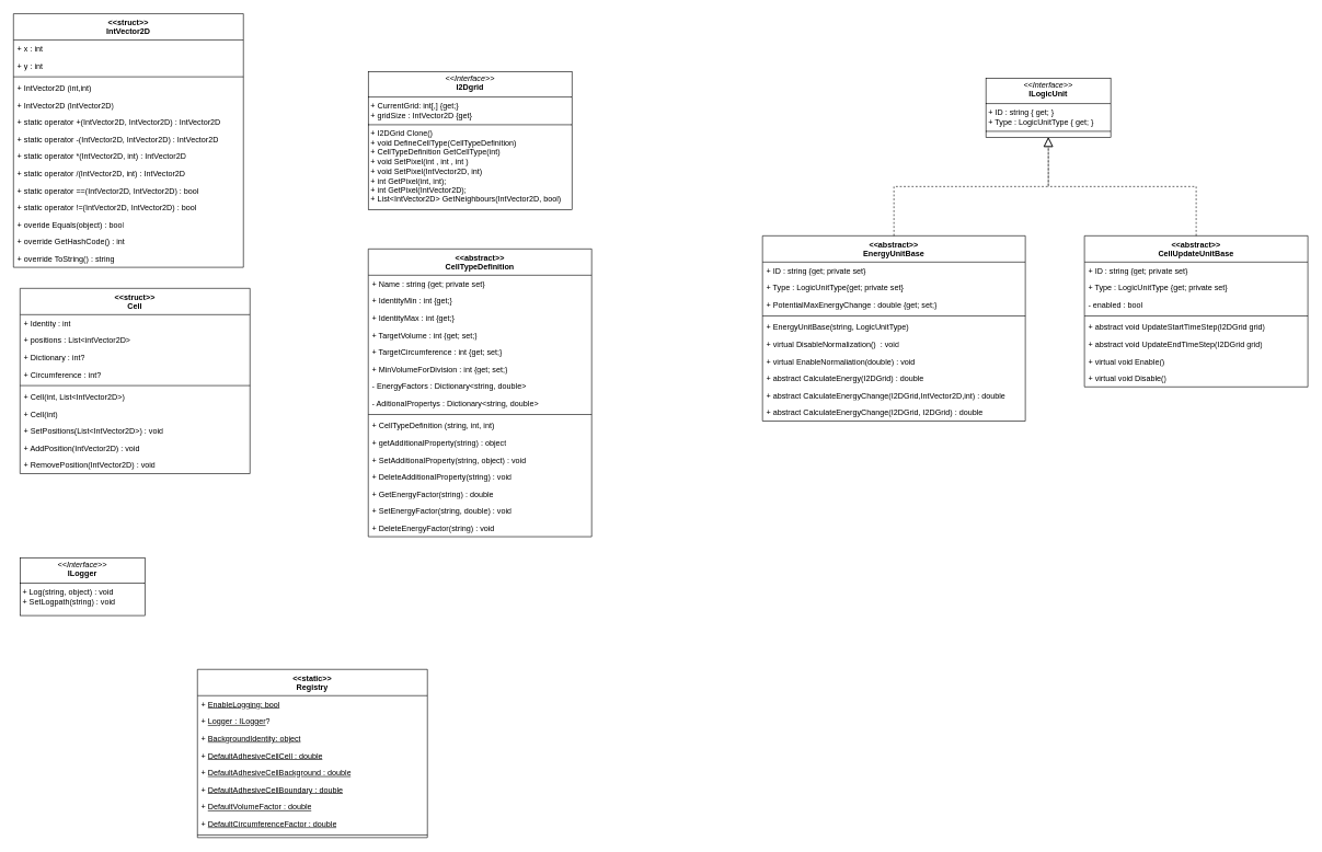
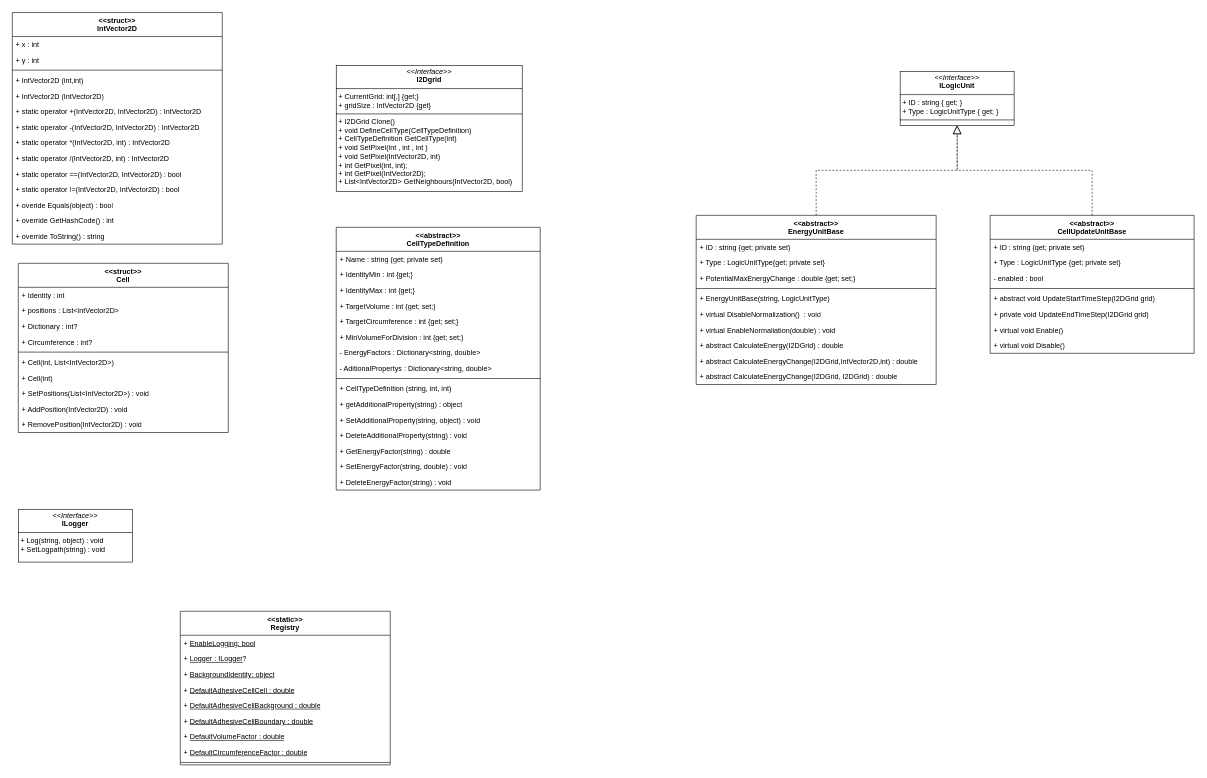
- <mxCell id="20" value="+ abstract void UpdateEndTimeStep(I2DGrid grid)" style="text;strokeColor=none;fillColor=none;align=left;verticalAlign=top;spacingLeft=4;spacingRight=4;overflow=hidden;rotatable=0;points=[[0,0.5],[1,0.5]];portConstraint=eastwest;whiteSpace=wrap;html=1;" parent="14" vertex="1"><mxGeometry y="152" width="340" height="26" as="geometry" /></mxCell>
+ <mxCell id="20" value="+ private void UpdateEndTimeStep(I2DGrid grid)" style="text;strokeColor=none;fillColor=none;align=left;verticalAlign=top;spacingLeft=4;spacingRight=4;overflow=hidden;rotatable=0;points=[[0,0.5],[1,0.5]];portConstraint=eastwest;whiteSpace=wrap;html=1;" parent="14" vertex="1"><mxGeometry y="152" width="340" height="26" as="geometry" /></mxCell>
